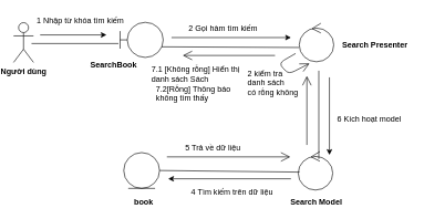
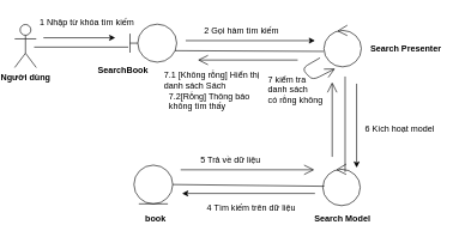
- <mxCell id="28" value="2 kiểm tra &lt;br&gt;danh sách&lt;br&gt;có rỗng không&lt;br&gt;" style="text;html=1;resizable=0;points=[];autosize=1;align=left;verticalAlign=top;spacingTop=-4;" parent="1" vertex="1"><mxGeometry x="371" y="100.5" width="86" height="42" as="geometry" /></mxCell>
+ <mxCell id="28" value="7 kiểm tra &lt;br&gt;danh sách&lt;br&gt;có rỗng không&lt;br&gt;" style="text;html=1;resizable=0;points=[];autosize=1;align=left;verticalAlign=top;spacingTop=-4;" parent="1" vertex="1"><mxGeometry x="371" y="100.5" width="86" height="42" as="geometry" /></mxCell>
